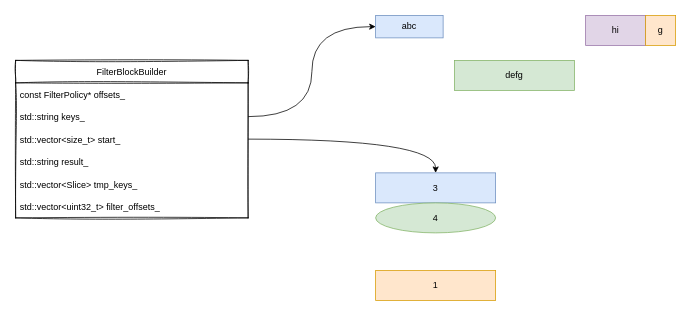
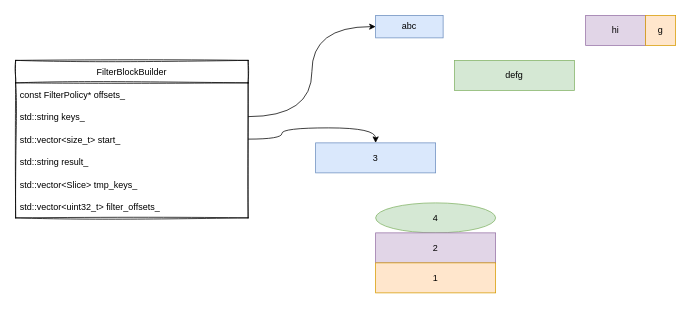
- <mxCell id="13" value="3" style="rounded=0;whiteSpace=wrap;html=1;strokeColor=#6c8ebf;fillColor=#dae8fc;fontColor=default;" vertex="1" parent="1"><mxGeometry x="500" y="230" width="160" height="40" as="geometry" /></mxCell>
+ <mxCell id="13" value="3" style="rounded=0;whiteSpace=wrap;html=1;strokeColor=#6c8ebf;fillColor=#dae8fc;fontColor=default;" vertex="1" parent="1"><mxGeometry x="420" y="190" width="160" height="40" as="geometry" /></mxCell>
+ <mxCell id="15" value="2" style="rounded=0;whiteSpace=wrap;html=1;strokeColor=#9673a6;fillColor=#e1d5e7;fontColor=default;" vertex="1" parent="1"><mxGeometry x="500" y="310" width="160" height="40" as="geometry" /></mxCell>
- <mxCell id="16" value="1" style="rounded=0;whiteSpace=wrap;html=1;strokeColor=#d79b00;fillColor=#ffe6cc;fontColor=default;" vertex="1" parent="1"><mxGeometry x="500" y="360" width="160" height="40" as="geometry" /></mxCell>
+ <mxCell id="16" value="1" style="rounded=0;whiteSpace=wrap;html=1;strokeColor=#d79b00;fillColor=#ffe6cc;fontColor=default;" vertex="1" parent="1"><mxGeometry x="500" y="350" width="160" height="40" as="geometry" /></mxCell>
